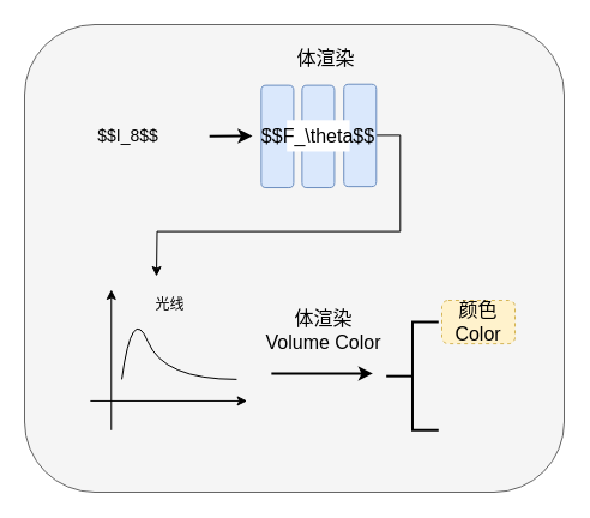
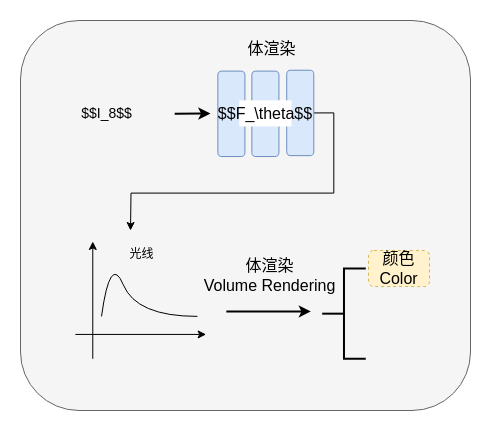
- <mxCell id="5" value="&lt;font style=&quot;font-size: 16px;&quot;&gt;体渲染&lt;/font&gt;&lt;div style=&quot;font-size: 16px;&quot;&gt;&lt;font style=&quot;font-size: 16px;&quot;&gt;Volume Color&lt;/font&gt;&lt;/div&gt;" style="text;html=1;align=center;verticalAlign=middle;resizable=0;points=[];autosize=1;strokeColor=none;fillColor=none;" vertex="1" parent="1"><mxGeometry x="188.686" y="250.008" width="160" height="50" as="geometry" /></mxCell>
+ <mxCell id="5" value="&lt;font style=&quot;font-size: 16px;&quot;&gt;体渲染&lt;/font&gt;&lt;div style=&quot;font-size: 16px;&quot;&gt;&lt;font style=&quot;font-size: 16px;&quot;&gt;Volume Rendering&lt;/font&gt;&lt;/div&gt;" style="text;html=1;align=center;verticalAlign=middle;resizable=0;points=[];autosize=1;strokeColor=none;fillColor=none;" vertex="1" parent="1"><mxGeometry x="188.686" y="250.008" width="160" height="50" as="geometry" /></mxCell>
